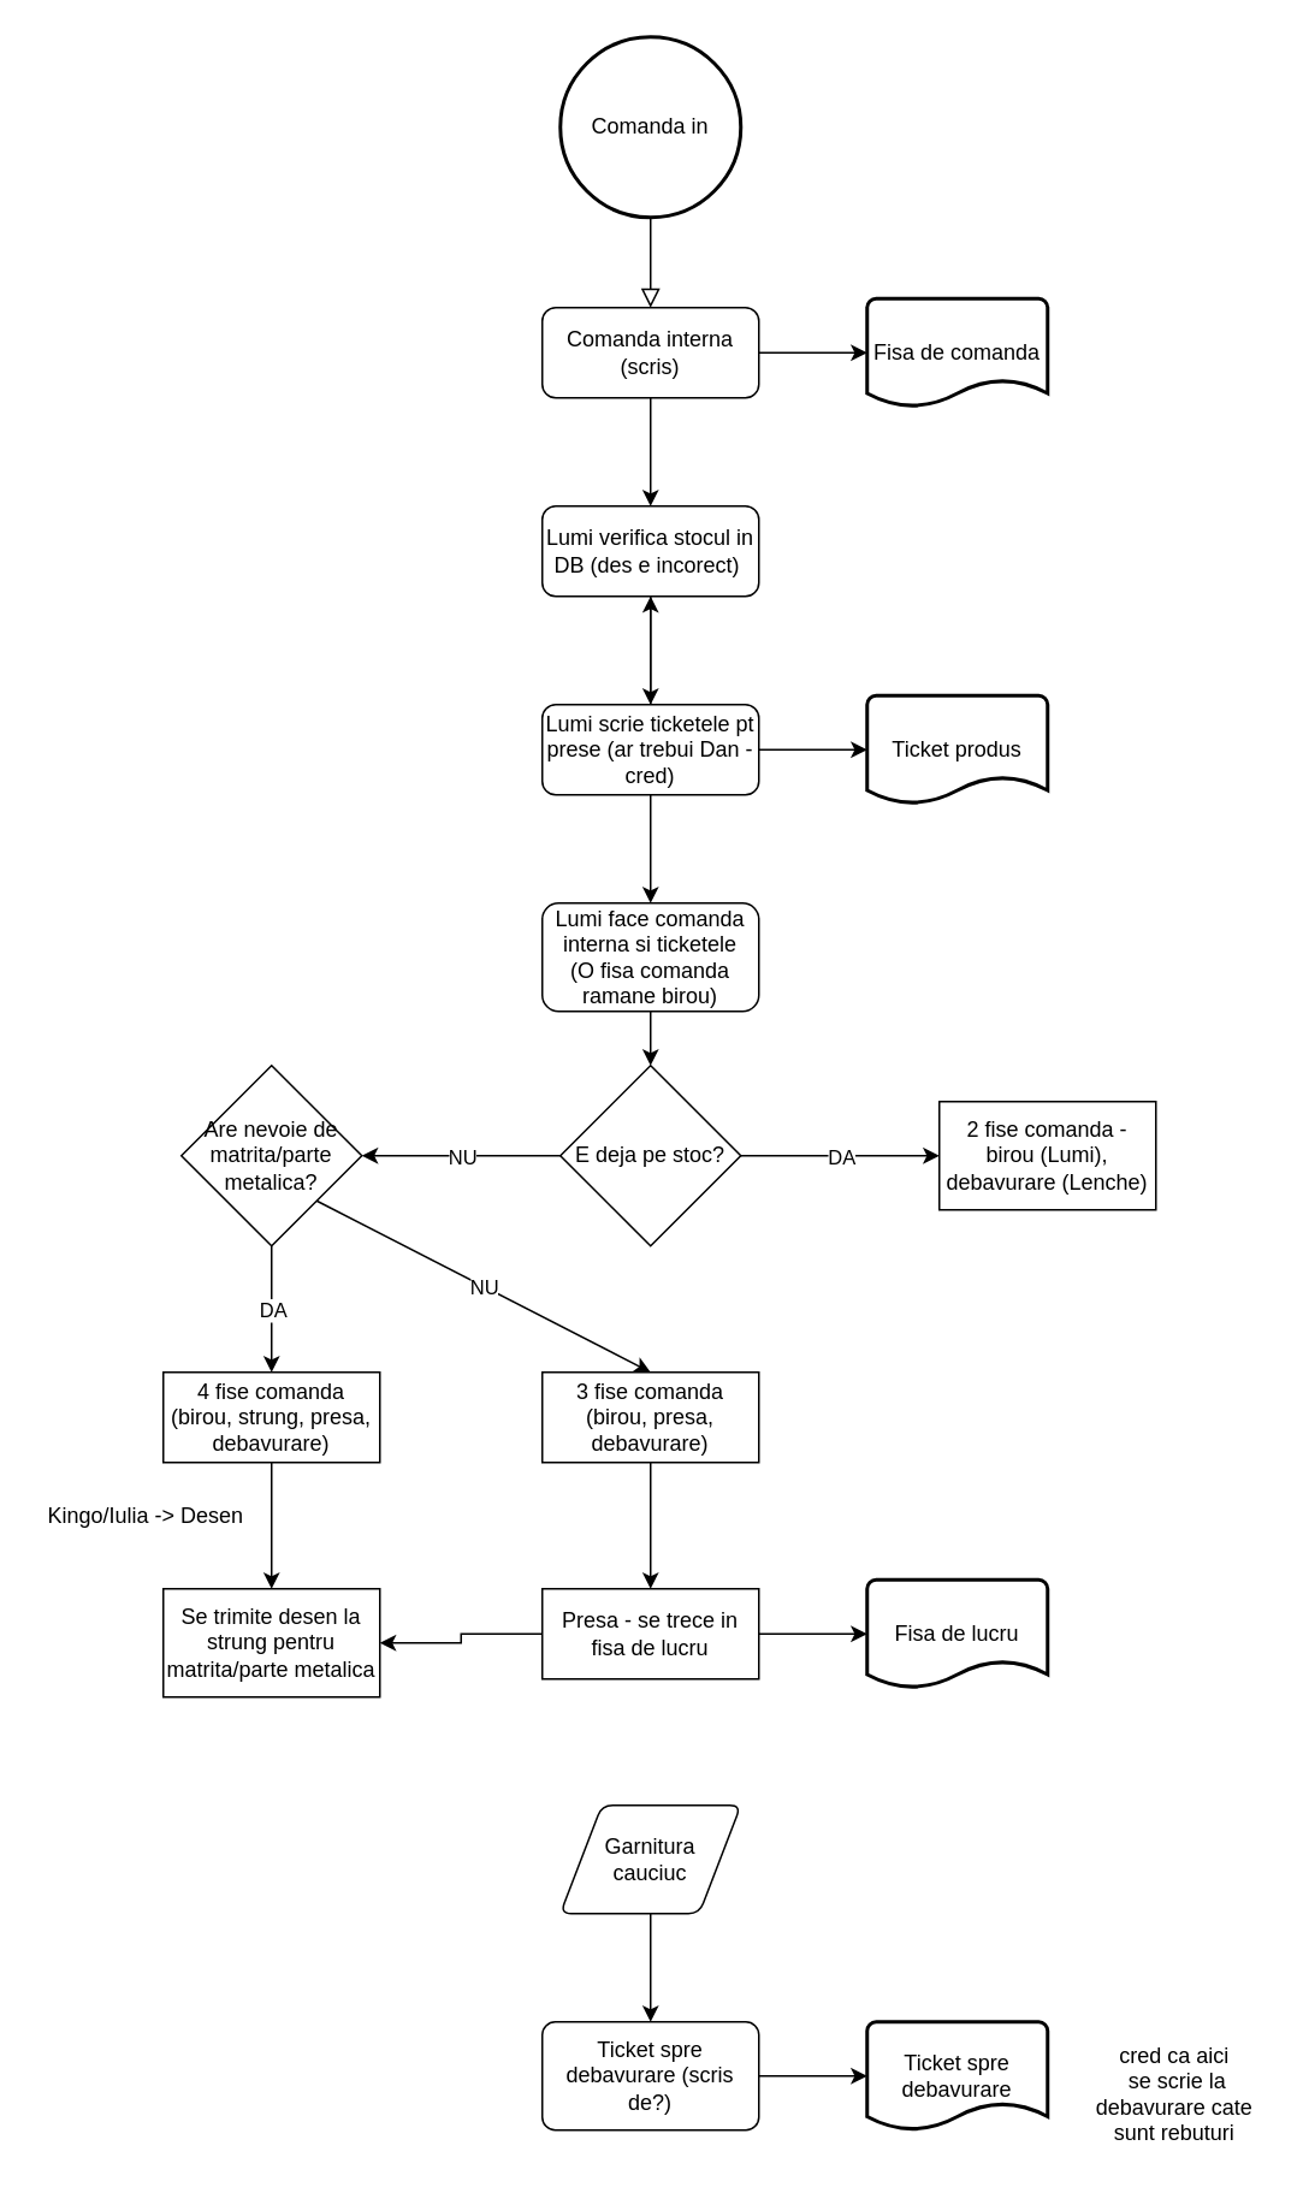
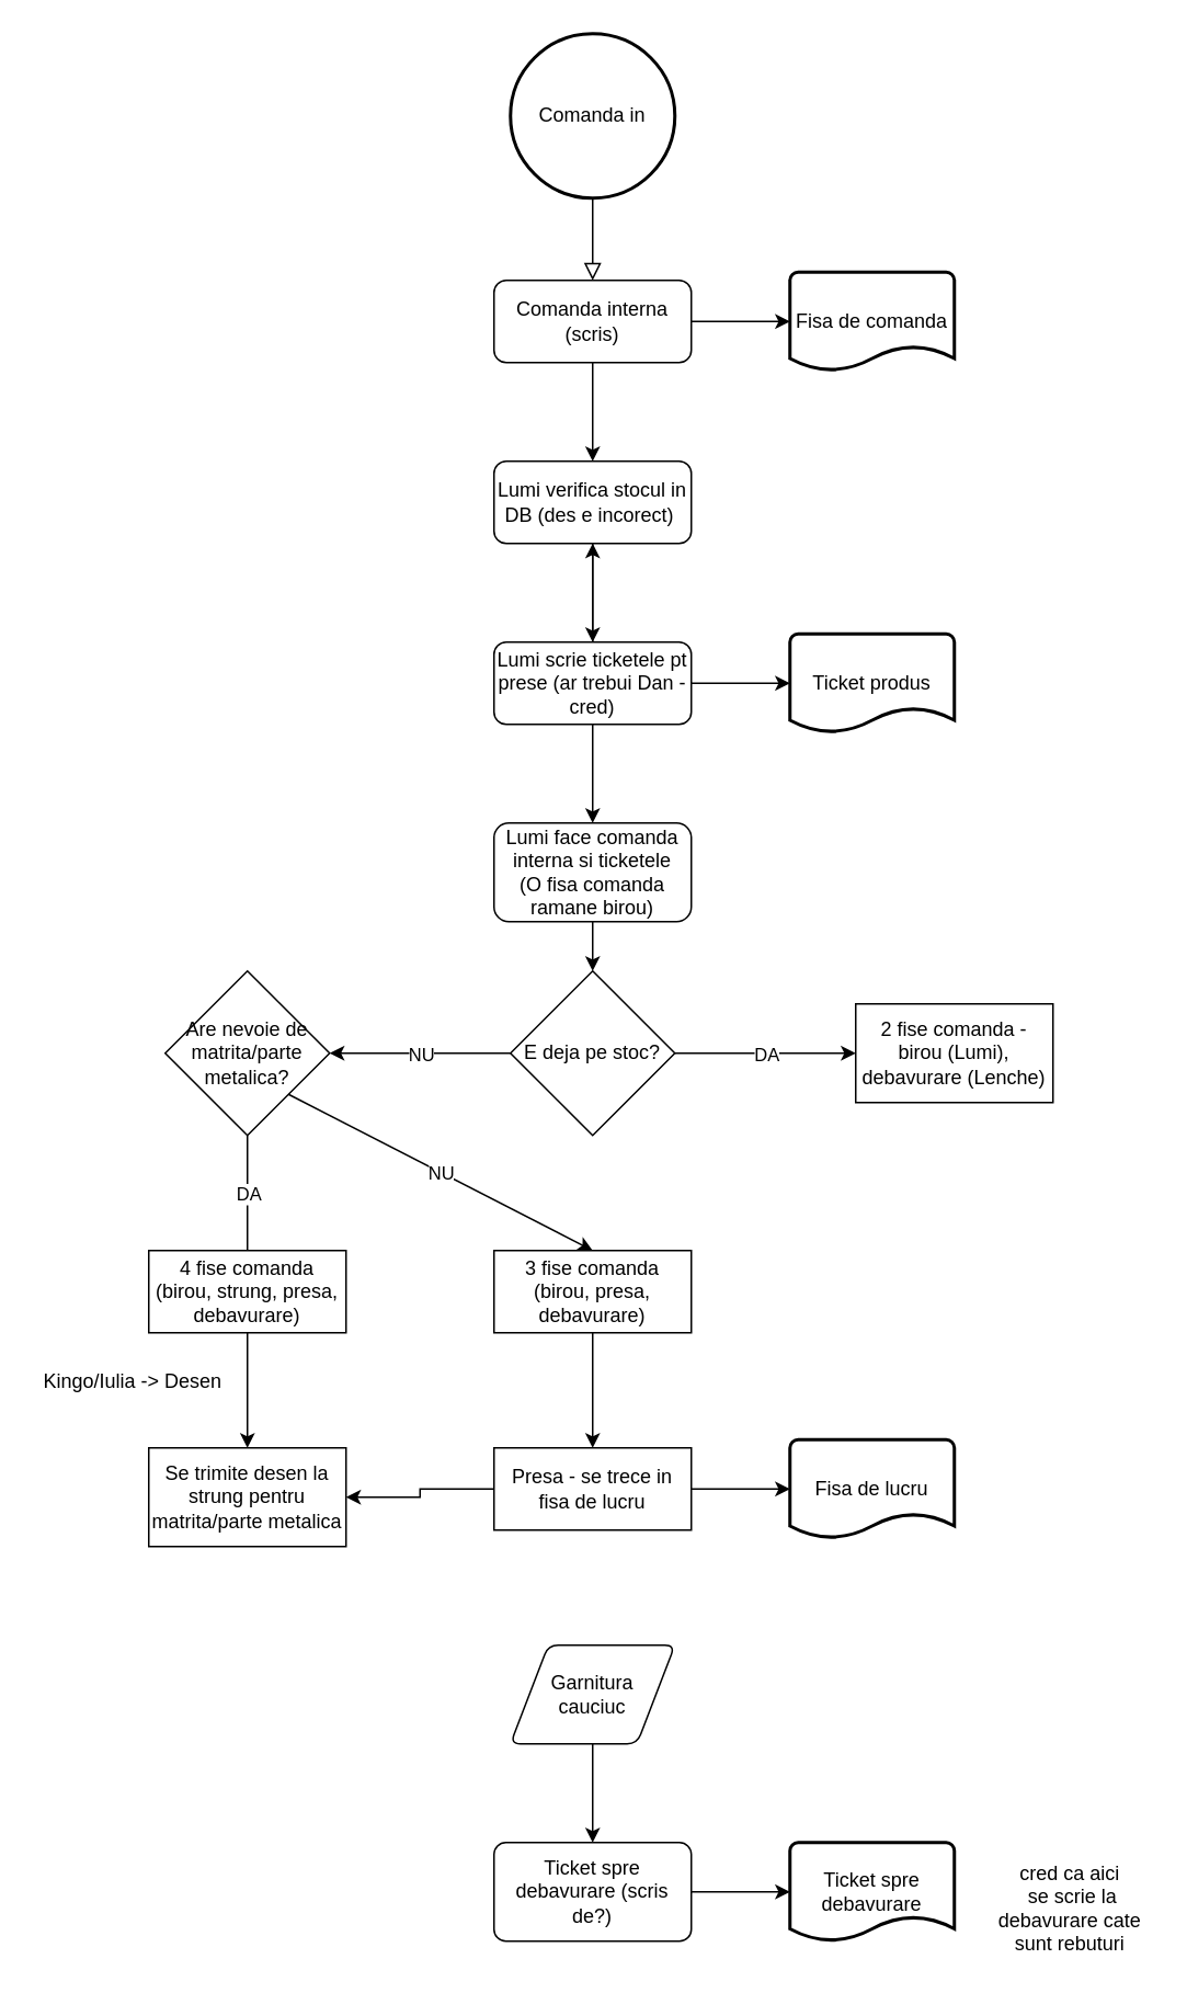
- <mxCell id="20" value="" style="endArrow=classic;html=1;rounded=0;exitX=0.5;exitY=1;exitDx=0;exitDy=0;entryX=0.5;entryY=0;entryDx=0;entryDy=0;" parent="1" source="19" target="26" edge="1"><mxGeometry relative="1" as="geometry"><mxPoint x="340" y="560" as="sourcePoint" /><mxPoint x="150" y="770" as="targetPoint" /></mxGeometry></mxCell>
+ <mxCell id="20" value="" style="endArrow=none;html=1;rounded=0;exitX=0.5;exitY=1;exitDx=0;exitDy=0;entryX=0.5;entryY=0;entryDx=0;entryDy=0;" parent="1" source="19" target="26" edge="1"><mxGeometry relative="1" as="geometry"><mxPoint x="340" y="560" as="sourcePoint" /><mxPoint x="150" y="770" as="targetPoint" /></mxGeometry></mxCell>
